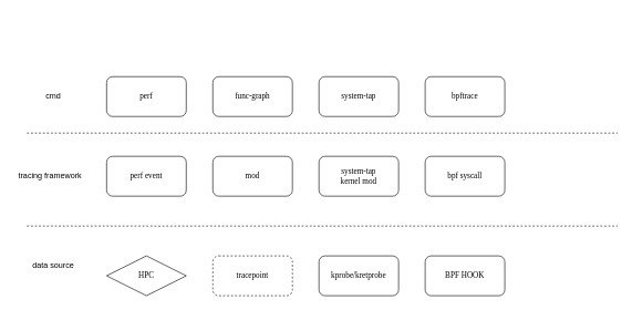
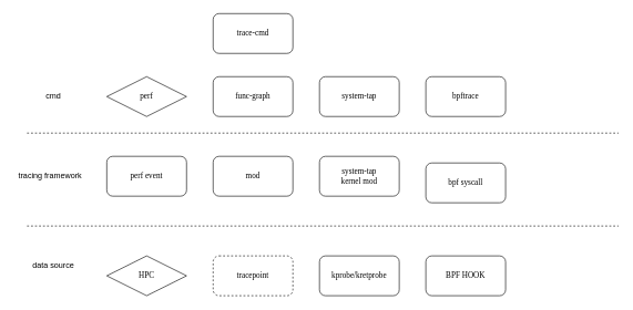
+ <mxCell id="15" value="trace-cmd" style="rounded=1;whiteSpace=wrap;html=1;fontFamily=Verdana;" vertex="1" parent="1"><mxGeometry x="320" y="20" width="120" height="60" as="geometry" /></mxCell>
- <mxCell id="11" value="perf" style="rounded=1;whiteSpace=wrap;html=1;fontFamily=Verdana;" vertex="1" parent="1"><mxGeometry x="160" y="115" width="120" height="60" as="geometry" /></mxCell>
+ <mxCell id="11" value="perf" style="rhombus;whiteSpace=wrap;html=1;fontFamily=Verdana;" vertex="1" parent="1"><mxGeometry x="160" y="115" width="120" height="60" as="geometry" /></mxCell>
- <mxCell id="19" value="bpf syscall" style="rounded=1;whiteSpace=wrap;html=1;fontFamily=Verdana;" vertex="1" parent="1"><mxGeometry x="640" y="235" width="120" height="60" as="geometry" /></mxCell>
+ <mxCell id="19" value="bpf syscall" style="rounded=1;whiteSpace=wrap;html=1;fontFamily=Verdana;" vertex="1" parent="1"><mxGeometry x="640" y="245" width="120" height="60" as="geometry" /></mxCell>
